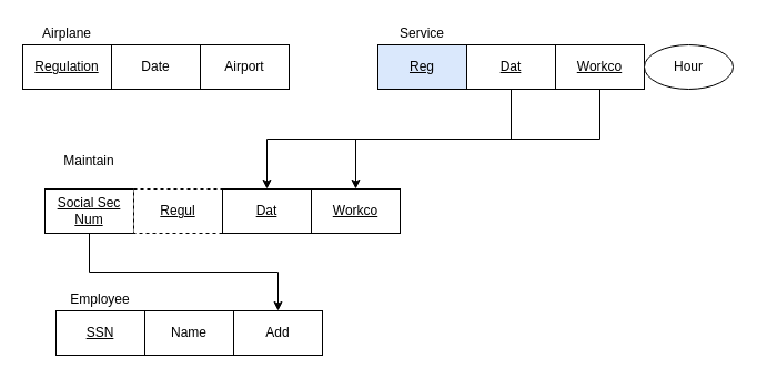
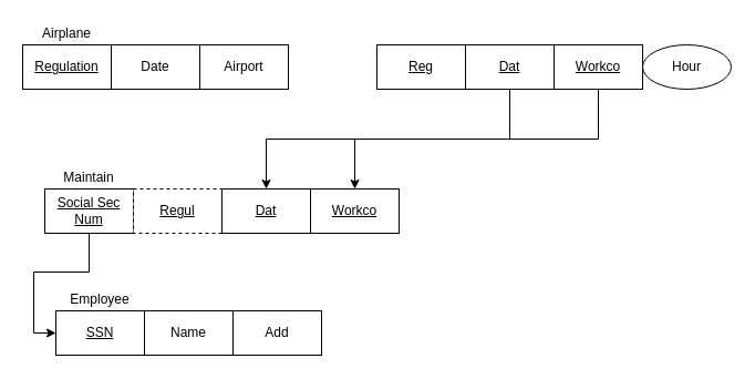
- <mxCell id="11" value="Service" style="text;html=1;strokeColor=none;fillColor=none;align=center;verticalAlign=middle;whiteSpace=wrap;rounded=0;" vertex="1" parent="7"><mxGeometry width="80" height="20" as="geometry" /></mxCell>
- <mxCell id="10" value="&lt;u&gt;Reg&lt;/u&gt;" style="rounded=0;whiteSpace=wrap;html=1;fillColor=#dae8fc;" vertex="1" parent="7"><mxGeometry y="20" width="80" height="40" as="geometry" /></mxCell>
+ <mxCell id="10" value="&lt;u&gt;Reg&lt;/u&gt;" style="rounded=0;whiteSpace=wrap;html=1;" vertex="1" parent="7"><mxGeometry y="20" width="80" height="40" as="geometry" /></mxCell>
- <mxCell id="20" value="Maintain" style="text;html=1;strokeColor=none;fillColor=none;align=center;verticalAlign=middle;whiteSpace=wrap;rounded=0;" vertex="1" parent="1"><mxGeometry x="40" y="135" width="80" height="20" as="geometry" /></mxCell>
+ <mxCell id="20" value="Maintain" style="text;html=1;strokeColor=none;fillColor=none;align=center;verticalAlign=middle;whiteSpace=wrap;rounded=0;" vertex="1" parent="1"><mxGeometry x="40" y="150" width="80" height="20" as="geometry" /></mxCell>
- <mxCell id="18" style="edgeStyle=orthogonalEdgeStyle;rounded=0;orthogonalLoop=1;jettySize=auto;html=1;exitX=0.5;exitY=1;exitDx=0;exitDy=0;" edge="1" parent="1" source="19" target="17"><mxGeometry relative="1" as="geometry" /></mxCell>
+ <mxCell id="18" style="edgeStyle=orthogonalEdgeStyle;rounded=0;orthogonalLoop=1;jettySize=auto;html=1;exitX=0.5;exitY=1;exitDx=0;exitDy=0;entryX=0;entryY=0.5;entryDx=0;entryDy=0;" edge="1" parent="1" source="19" target="14"><mxGeometry relative="1" as="geometry" /></mxCell>
